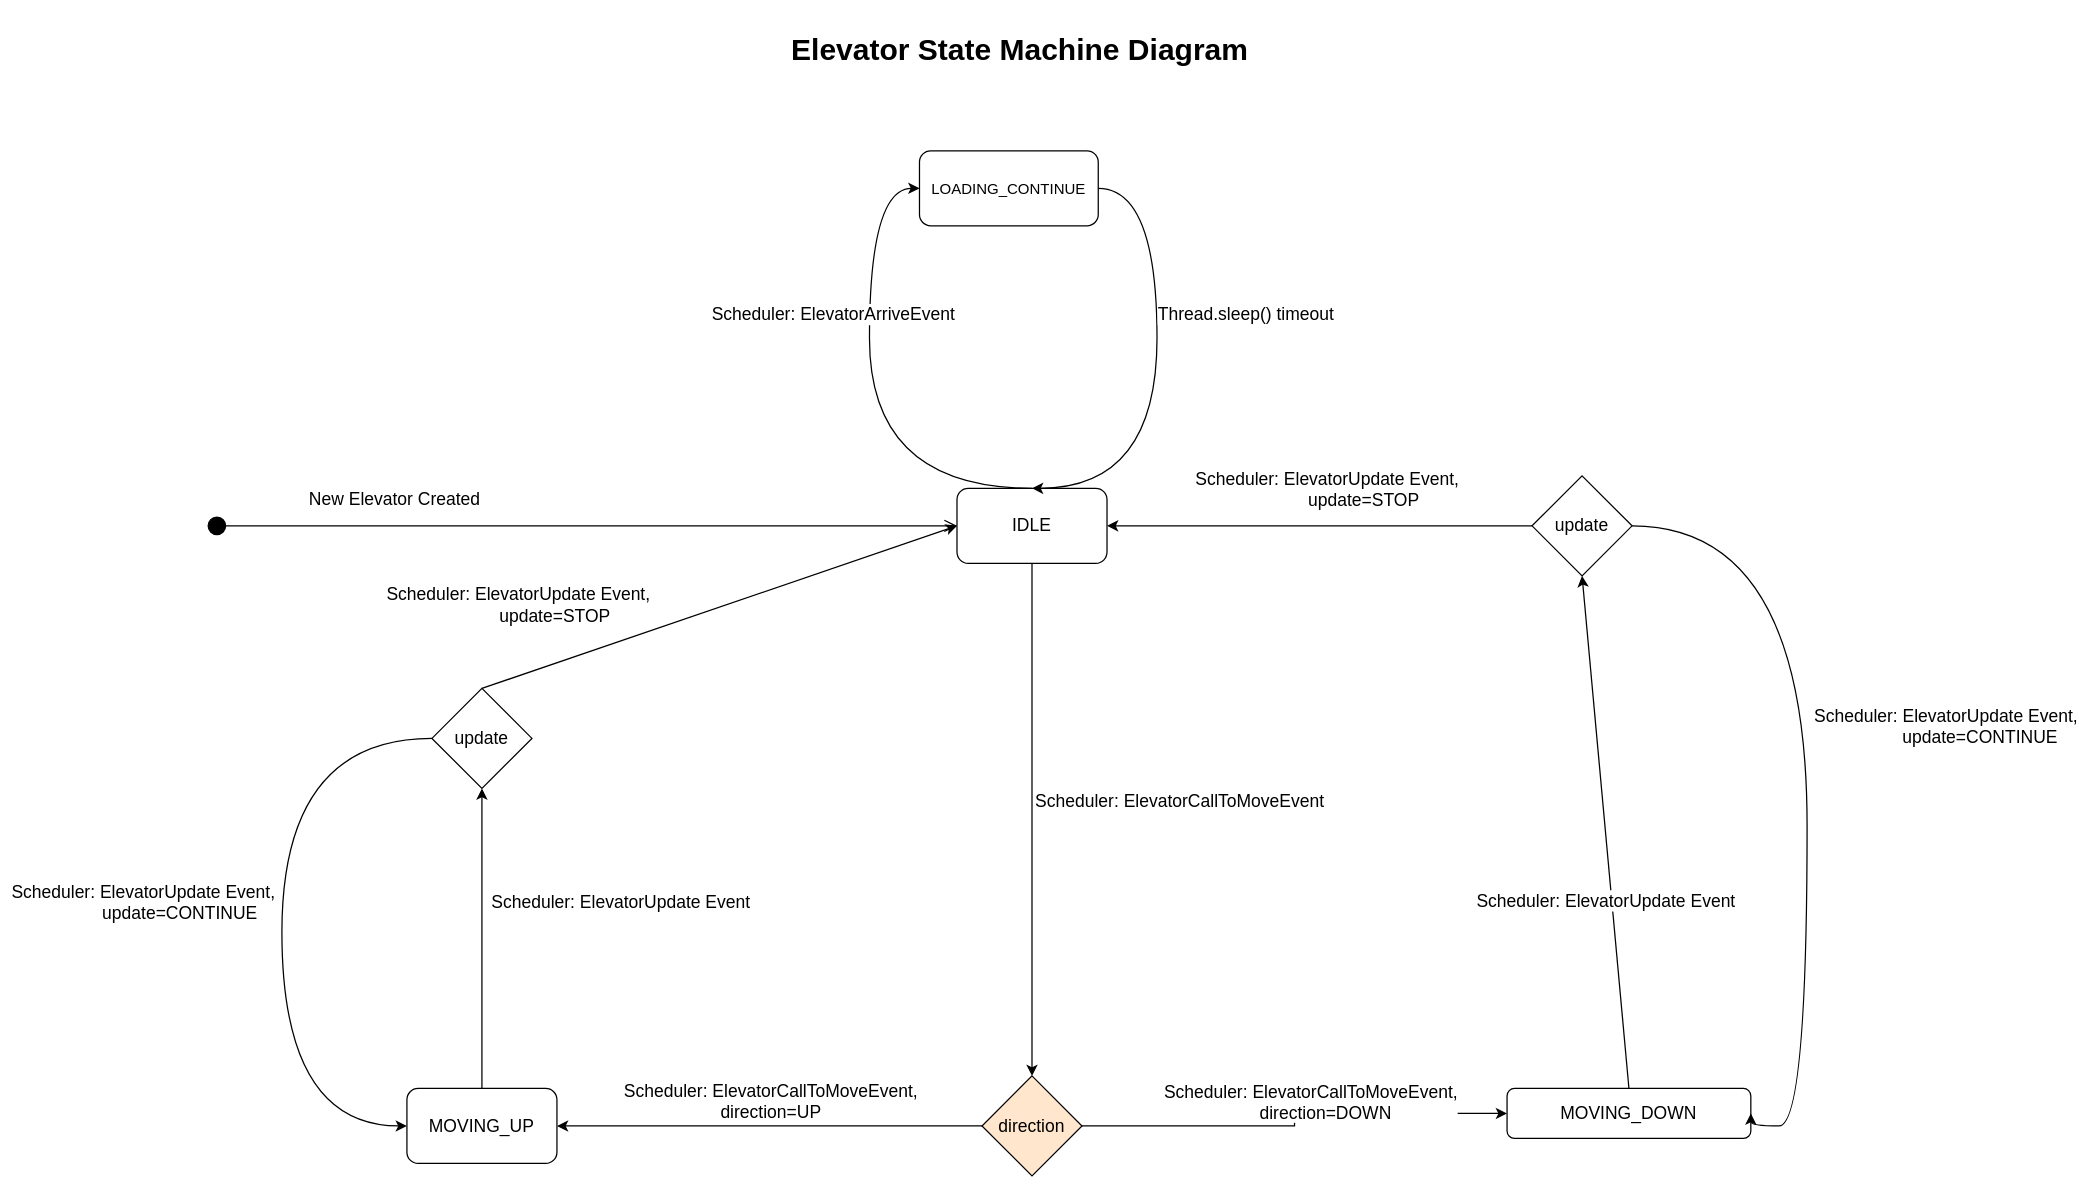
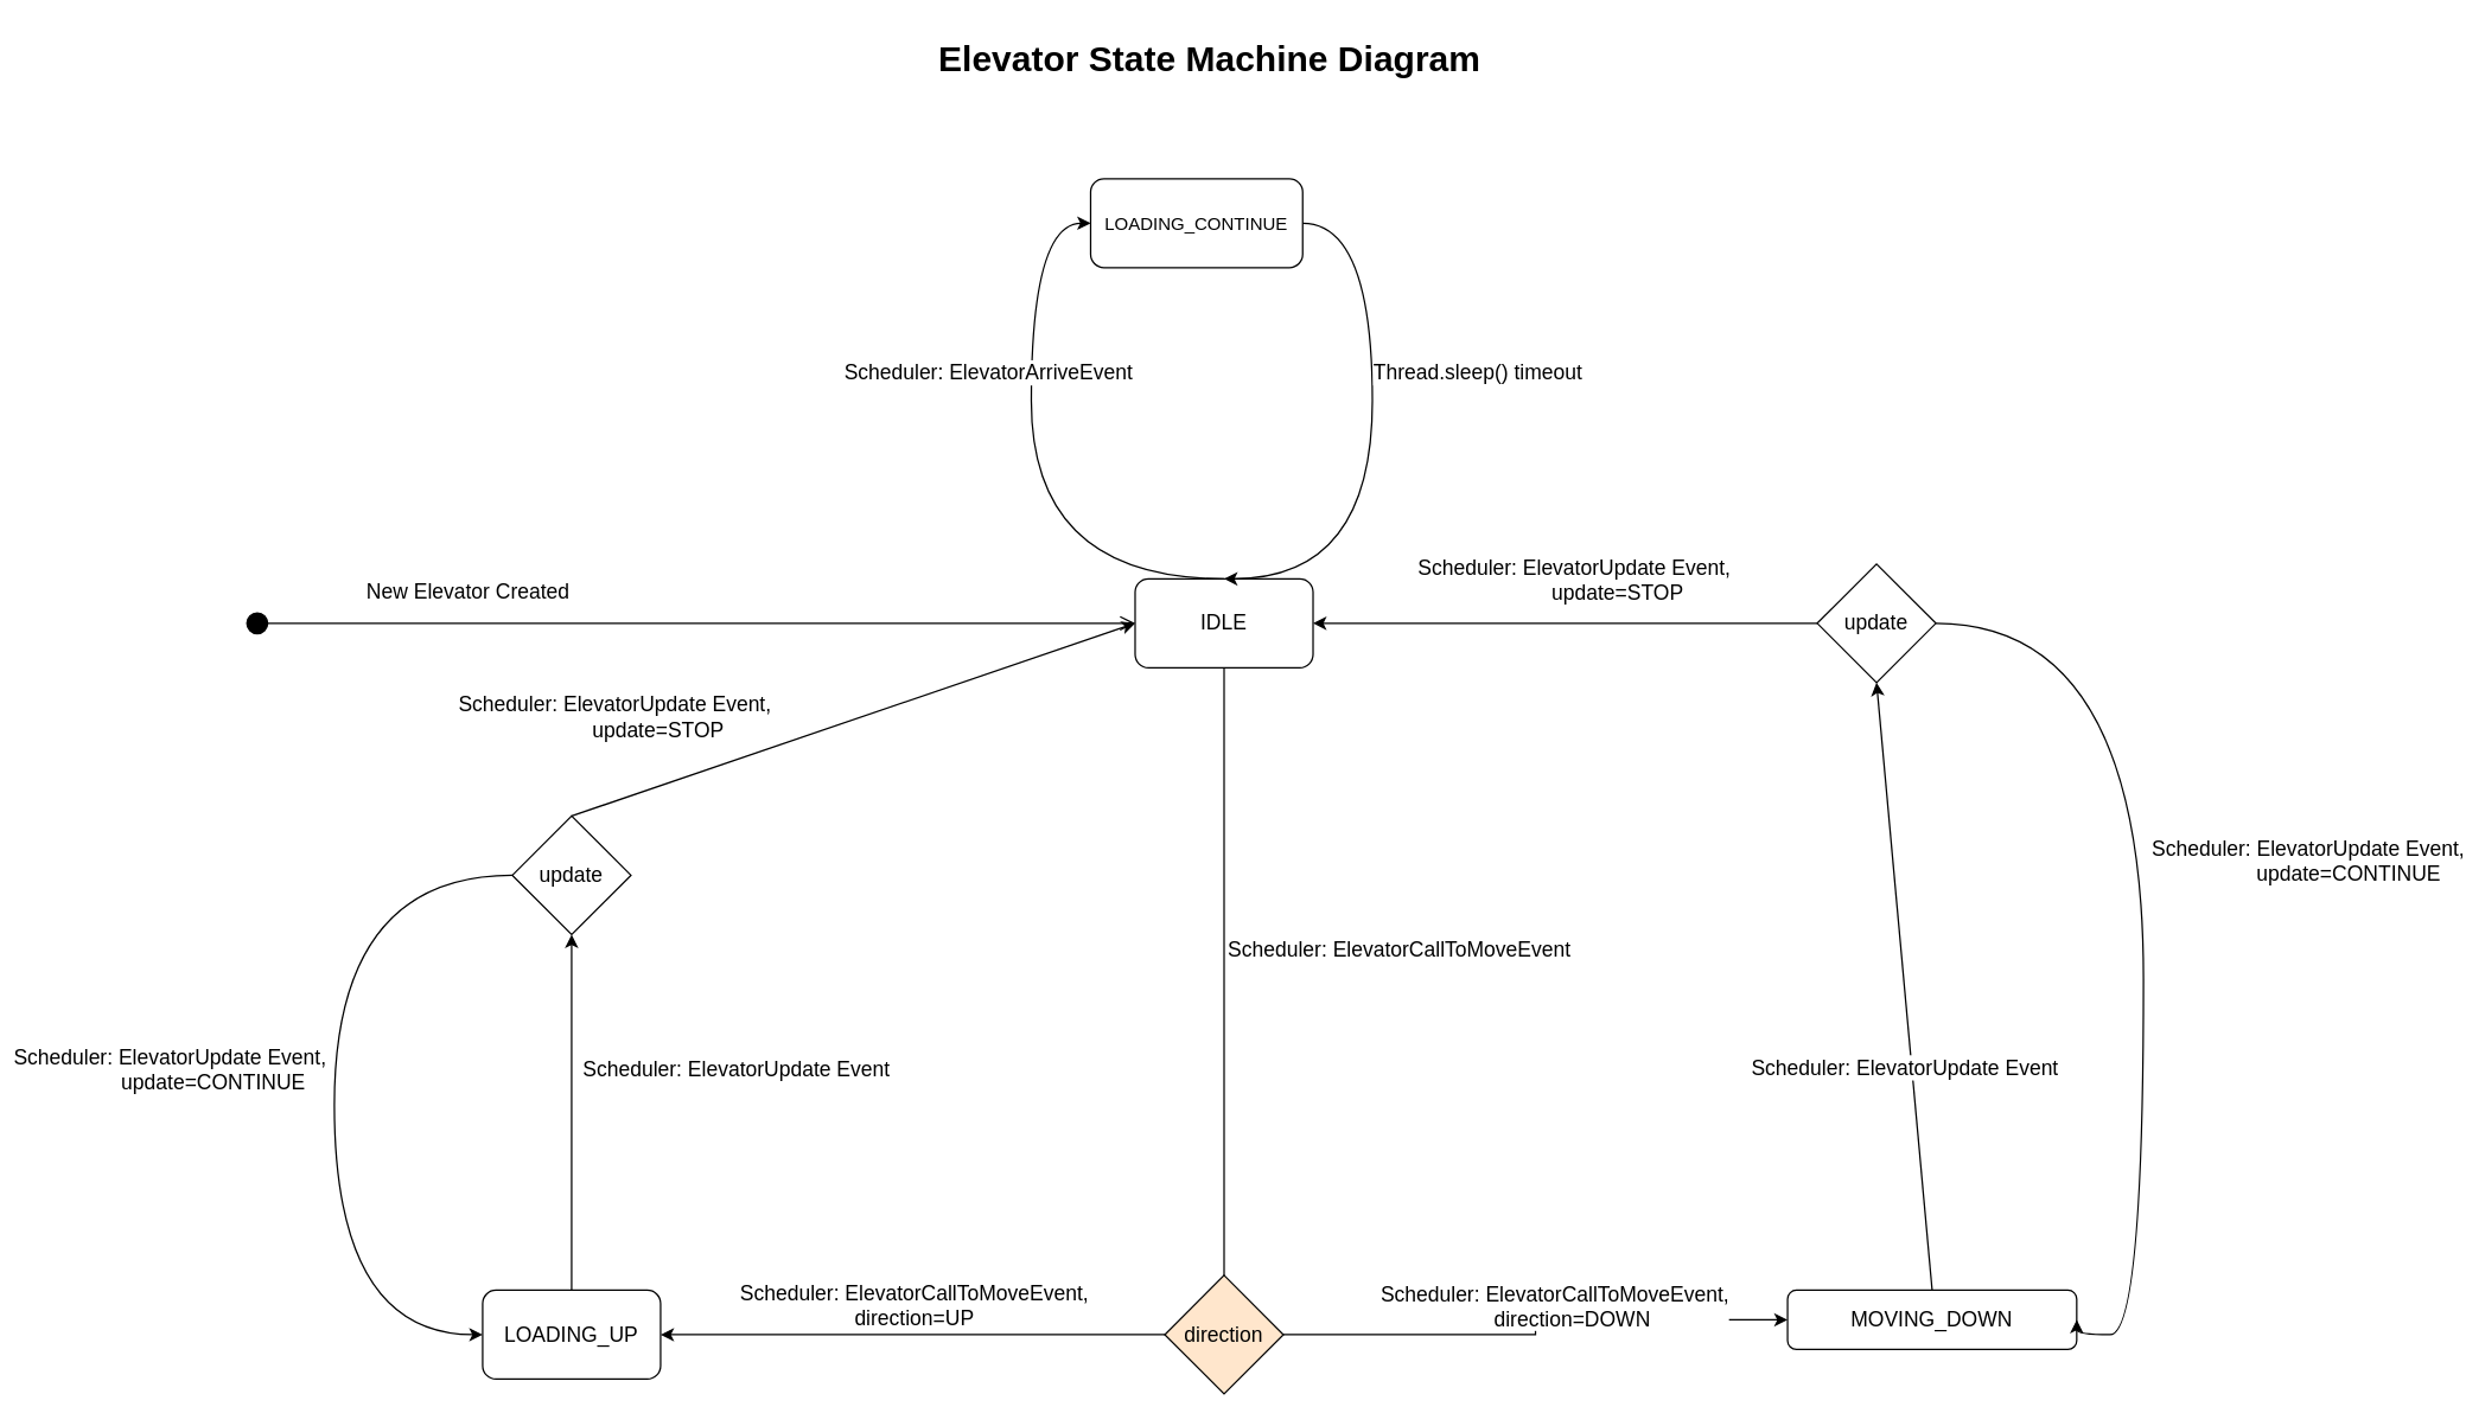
- <mxCell id="3" value="Scheduler: ElevatorCallToMoveEvent&amp;nbsp;" style="edgeStyle=orthogonalEdgeStyle;rounded=0;orthogonalLoop=1;jettySize=auto;html=1;exitX=0.5;exitY=1;exitDx=0;exitDy=0;fontSize=14;" edge="1" parent="1" source="6" target="20"><mxGeometry x="-0.073" y="120" relative="1" as="geometry"><mxPoint x="812" y="590" as="targetPoint" /><mxPoint as="offset" /></mxGeometry></mxCell>
+ <mxCell id="3" value="Scheduler: ElevatorCallToMoveEvent&amp;nbsp;" style="edgeStyle=orthogonalEdgeStyle;rounded=0;orthogonalLoop=1;jettySize=auto;html=1;exitX=0.5;exitY=1;exitDx=0;exitDy=0;fontSize=14;endArrow=none;" edge="1" parent="1" source="6" target="20"><mxGeometry x="-0.073" y="120" relative="1" as="geometry"><mxPoint x="812" y="590" as="targetPoint" /><mxPoint as="offset" /></mxGeometry></mxCell>
- <mxCell id="10" value="MOVING_UP" style="rounded=1;whiteSpace=wrap;html=1;fontSize=14;" vertex="1" parent="1"><mxGeometry x="325" y="870" width="120" height="60" as="geometry" /></mxCell>
+ <mxCell id="10" value="LOADING_UP" style="rounded=1;whiteSpace=wrap;html=1;fontSize=14;" vertex="1" parent="1"><mxGeometry x="325" y="870" width="120" height="60" as="geometry" /></mxCell>
